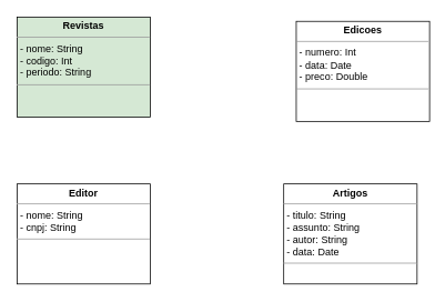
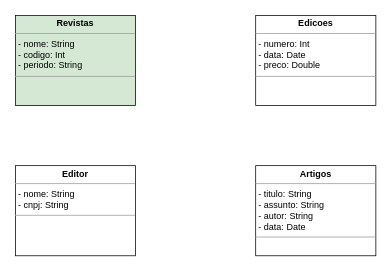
- <mxCell id="3" value="&lt;p style=&quot;margin: 0px ; margin-top: 4px ; text-align: center&quot;&gt;&lt;b&gt;Edicoes&lt;/b&gt;&lt;/p&gt;&lt;hr size=&quot;1&quot;&gt;&lt;p style=&quot;margin: 0px ; margin-left: 4px&quot;&gt;- numero: Int&lt;/p&gt;&lt;p style=&quot;margin: 0px ; margin-left: 4px&quot;&gt;- data: Date&lt;/p&gt;&lt;p style=&quot;margin: 0px ; margin-left: 4px&quot;&gt;- preco: Double&lt;/p&gt;&lt;hr size=&quot;1&quot;&gt;&lt;p style=&quot;margin: 0px ; margin-left: 4px&quot;&gt;&lt;br&gt;&lt;/p&gt;" style="verticalAlign=top;align=left;overflow=fill;fontSize=12;fontFamily=Helvetica;html=1;" vertex="1" parent="1"><mxGeometry x="355" y="25" width="160" height="120" as="geometry" /></mxCell>
+ <mxCell id="3" value="&lt;p style=&quot;margin: 0px ; margin-top: 4px ; text-align: center&quot;&gt;&lt;b&gt;Edicoes&lt;/b&gt;&lt;/p&gt;&lt;hr size=&quot;1&quot;&gt;&lt;p style=&quot;margin: 0px ; margin-left: 4px&quot;&gt;- numero: Int&lt;/p&gt;&lt;p style=&quot;margin: 0px ; margin-left: 4px&quot;&gt;- data: Date&lt;/p&gt;&lt;p style=&quot;margin: 0px ; margin-left: 4px&quot;&gt;- preco: Double&lt;/p&gt;&lt;hr size=&quot;1&quot;&gt;&lt;p style=&quot;margin: 0px ; margin-left: 4px&quot;&gt;&lt;br&gt;&lt;/p&gt;" style="verticalAlign=top;align=left;overflow=fill;fontSize=12;fontFamily=Helvetica;html=1;" vertex="1" parent="1"><mxGeometry x="340" y="20" width="160" height="120" as="geometry" /></mxCell>
